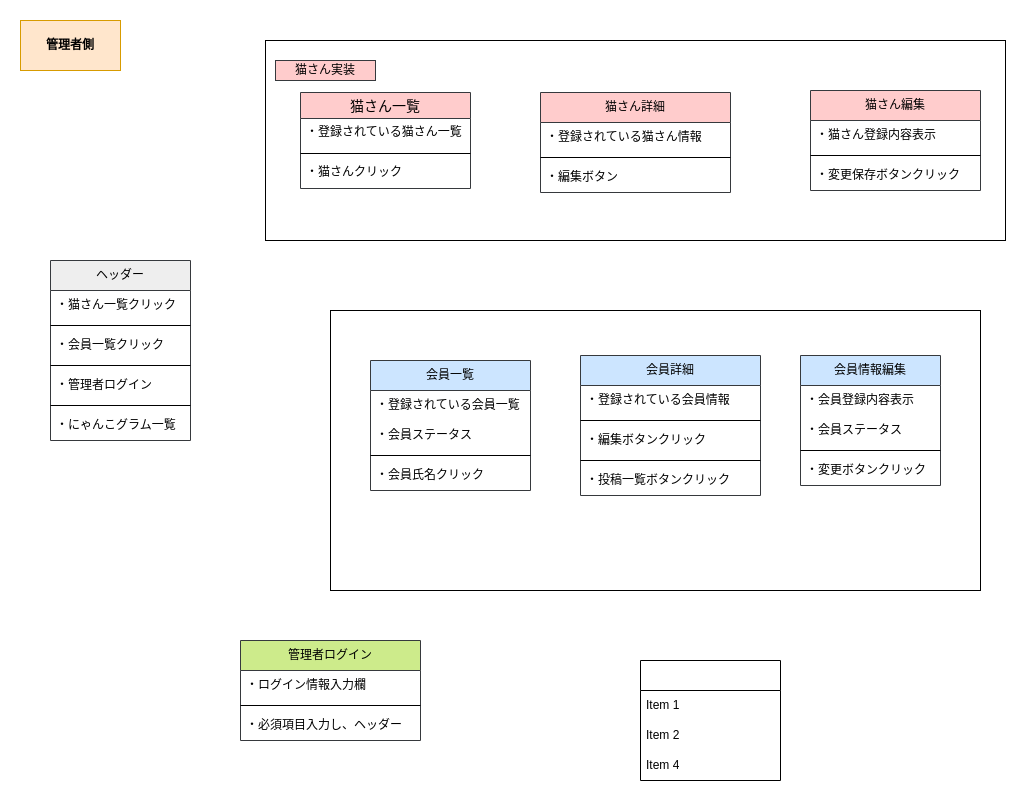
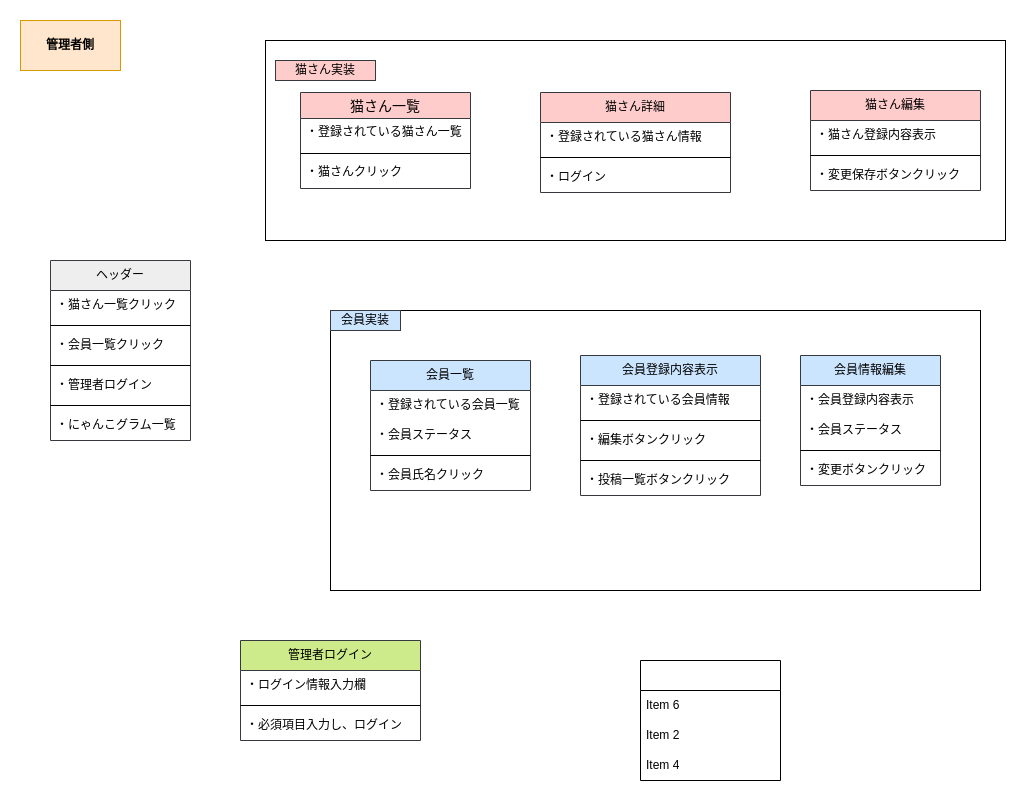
- <mxCell id="37" value="・編集ボタン" style="text;strokeColor=none;fillColor=none;align=left;verticalAlign=middle;spacingLeft=4;spacingRight=4;overflow=hidden;points=[[0,0.5],[1,0.5]];portConstraint=eastwest;rotatable=0;whiteSpace=wrap;html=1;" vertex="1" parent="34"><mxGeometry y="70" width="190" height="30" as="geometry" /></mxCell>
+ <mxCell id="37" value="・ログイン" style="text;strokeColor=none;fillColor=none;align=left;verticalAlign=middle;spacingLeft=4;spacingRight=4;overflow=hidden;points=[[0,0.5],[1,0.5]];portConstraint=eastwest;rotatable=0;whiteSpace=wrap;html=1;" vertex="1" parent="34"><mxGeometry y="70" width="190" height="30" as="geometry" /></mxCell>
+ <mxCell id="29" value="会員実装" style="rounded=0;whiteSpace=wrap;html=1;fillColor=#cce5ff;strokeColor=#36393d;" vertex="1" parent="1"><mxGeometry x="330" y="310" width="70" height="20" as="geometry" /></mxCell>
- <mxCell id="18" value="会員詳細" style="swimlane;fontStyle=0;childLayout=stackLayout;horizontal=1;startSize=30;horizontalStack=0;resizeParent=1;resizeParentMax=0;resizeLast=0;collapsible=1;marginBottom=0;whiteSpace=wrap;html=1;fillColor=#cce5ff;strokeColor=#36393d;" vertex="1" parent="1"><mxGeometry x="580" y="355" width="180" height="140" as="geometry" /></mxCell>
+ <mxCell id="18" value="会員登録内容表示" style="swimlane;fontStyle=0;childLayout=stackLayout;horizontal=1;startSize=30;horizontalStack=0;resizeParent=1;resizeParentMax=0;resizeLast=0;collapsible=1;marginBottom=0;whiteSpace=wrap;html=1;fillColor=#cce5ff;strokeColor=#36393d;" vertex="1" parent="1"><mxGeometry x="580" y="355" width="180" height="140" as="geometry" /></mxCell>
- <mxCell id="48" value="Item 1" style="text;strokeColor=none;fillColor=none;align=left;verticalAlign=middle;spacingLeft=4;spacingRight=4;overflow=hidden;points=[[0,0.5],[1,0.5]];portConstraint=eastwest;rotatable=0;whiteSpace=wrap;html=1;" vertex="1" parent="47"><mxGeometry y="30" width="140" height="30" as="geometry" /></mxCell>
+ <mxCell id="48" value="Item 6" style="text;strokeColor=none;fillColor=none;align=left;verticalAlign=middle;spacingLeft=4;spacingRight=4;overflow=hidden;points=[[0,0.5],[1,0.5]];portConstraint=eastwest;rotatable=0;whiteSpace=wrap;html=1;" vertex="1" parent="47"><mxGeometry y="30" width="140" height="30" as="geometry" /></mxCell>
- <mxCell id="46" value="・必須項目入力し、ヘッダー" style="text;strokeColor=none;fillColor=none;align=left;verticalAlign=middle;spacingLeft=4;spacingRight=4;overflow=hidden;points=[[0,0.5],[1,0.5]];portConstraint=eastwest;rotatable=0;whiteSpace=wrap;html=1;" vertex="1" parent="43"><mxGeometry y="70" width="180" height="30" as="geometry" /></mxCell>
+ <mxCell id="46" value="・必須項目入力し、ログイン" style="text;strokeColor=none;fillColor=none;align=left;verticalAlign=middle;spacingLeft=4;spacingRight=4;overflow=hidden;points=[[0,0.5],[1,0.5]];portConstraint=eastwest;rotatable=0;whiteSpace=wrap;html=1;" vertex="1" parent="43"><mxGeometry y="70" width="180" height="30" as="geometry" /></mxCell>
